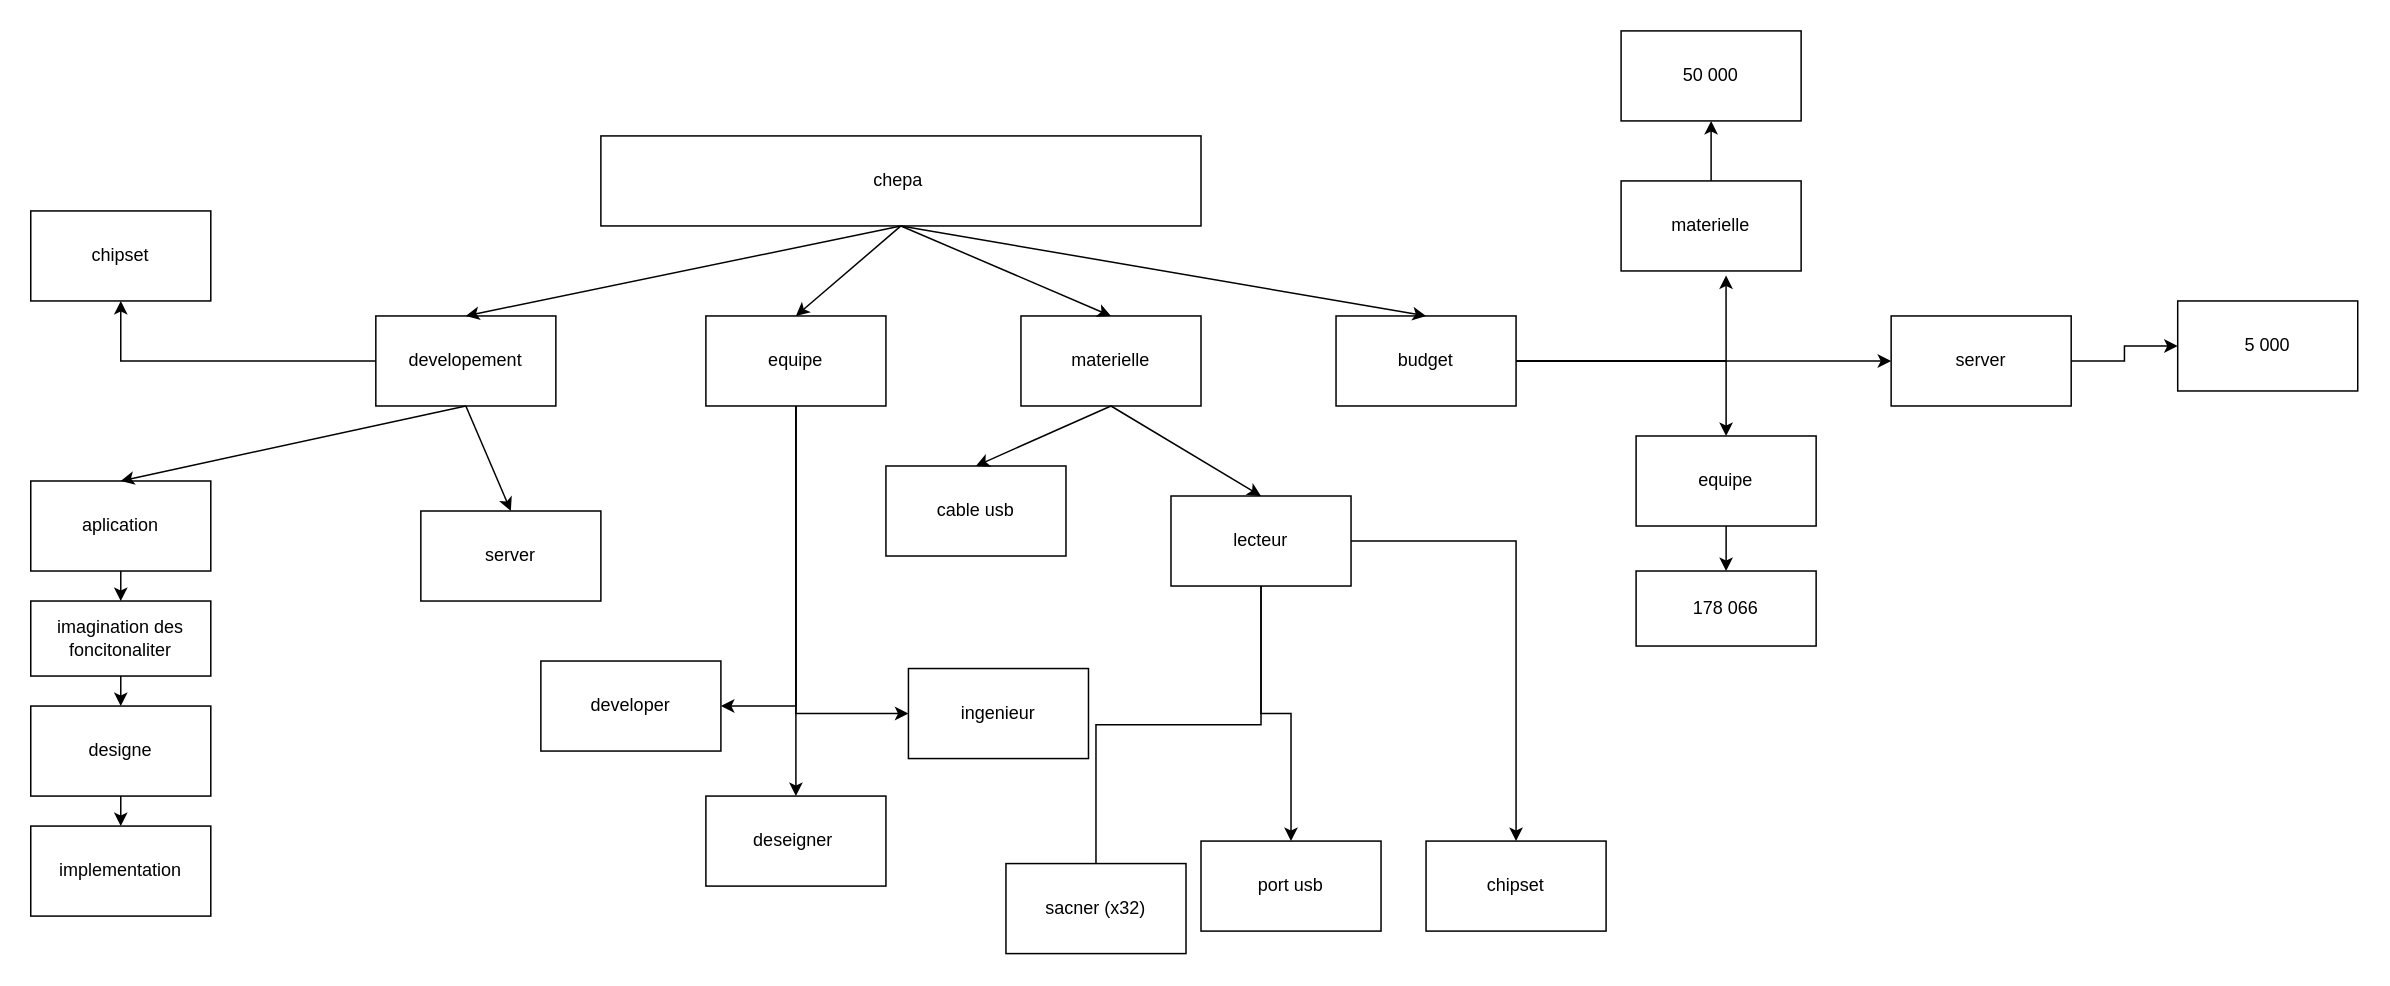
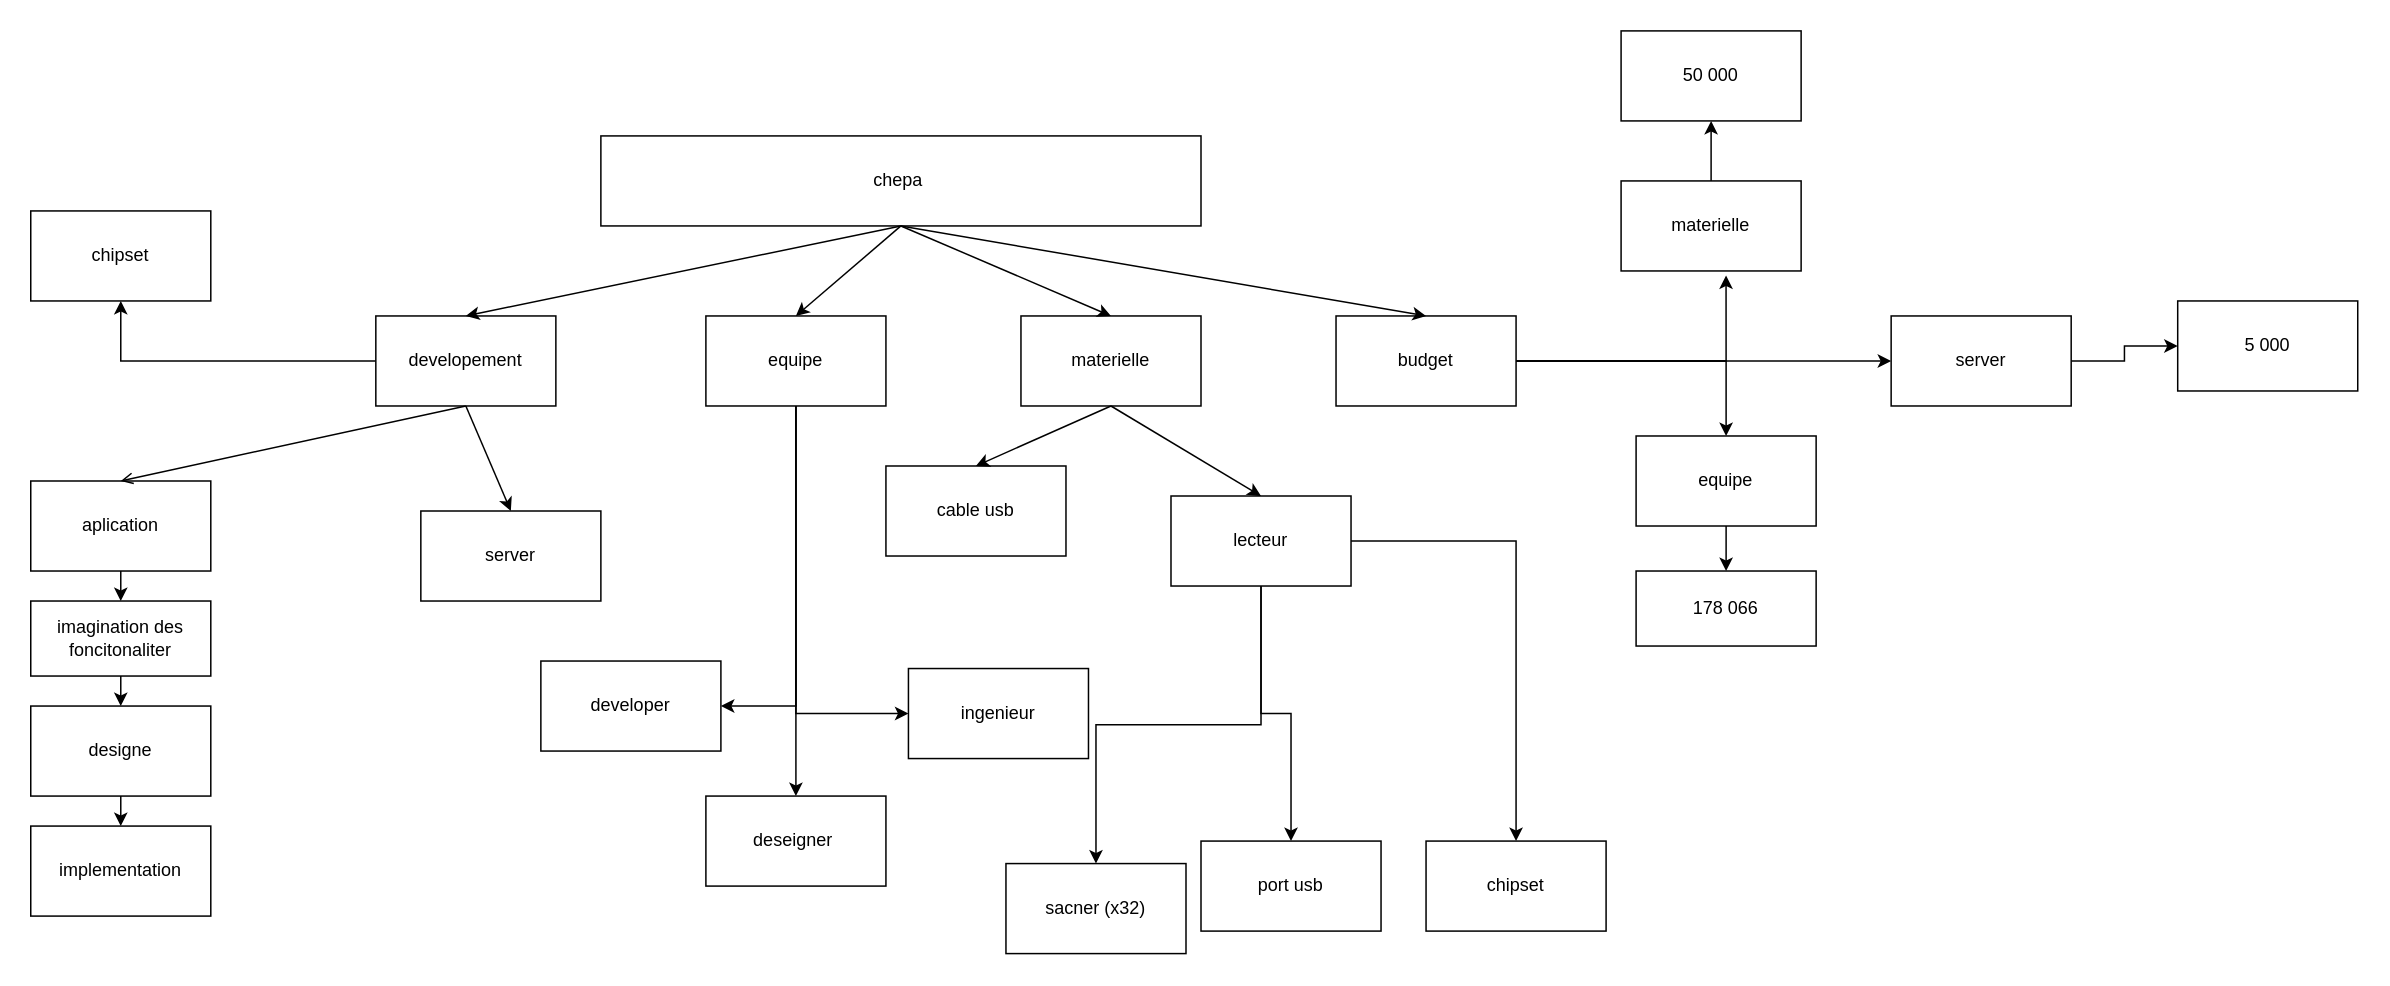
- <mxCell id="20" value="" style="endArrow=classic;html=1;rounded=0;exitX=0.5;exitY=1;exitDx=0;exitDy=0;entryX=0.5;entryY=0;entryDx=0;entryDy=0;" parent="1" source="4" target="18" edge="1"><mxGeometry width="50" height="50" relative="1" as="geometry"><mxPoint x="590" y="450" as="sourcePoint" /><mxPoint x="640" y="400" as="targetPoint" /></mxGeometry></mxCell>
+ <mxCell id="20" value="" style="endArrow=open;html=1;rounded=0;exitX=0.5;exitY=1;exitDx=0;exitDy=0;entryX=0.5;entryY=0;entryDx=0;entryDy=0;" parent="1" source="4" target="18" edge="1"><mxGeometry width="50" height="50" relative="1" as="geometry"><mxPoint x="590" y="450" as="sourcePoint" /><mxPoint x="640" y="400" as="targetPoint" /></mxGeometry></mxCell>
- <mxCell id="31" value="" style="edgeStyle=orthogonalEdgeStyle;rounded=0;orthogonalLoop=1;jettySize=auto;html=1;endArrow=none;" parent="1" source="34" target="42" edge="1"><mxGeometry relative="1" as="geometry" /></mxCell>
+ <mxCell id="31" value="" style="edgeStyle=orthogonalEdgeStyle;rounded=0;orthogonalLoop=1;jettySize=auto;html=1;" parent="1" source="34" target="42" edge="1"><mxGeometry relative="1" as="geometry" /></mxCell>
